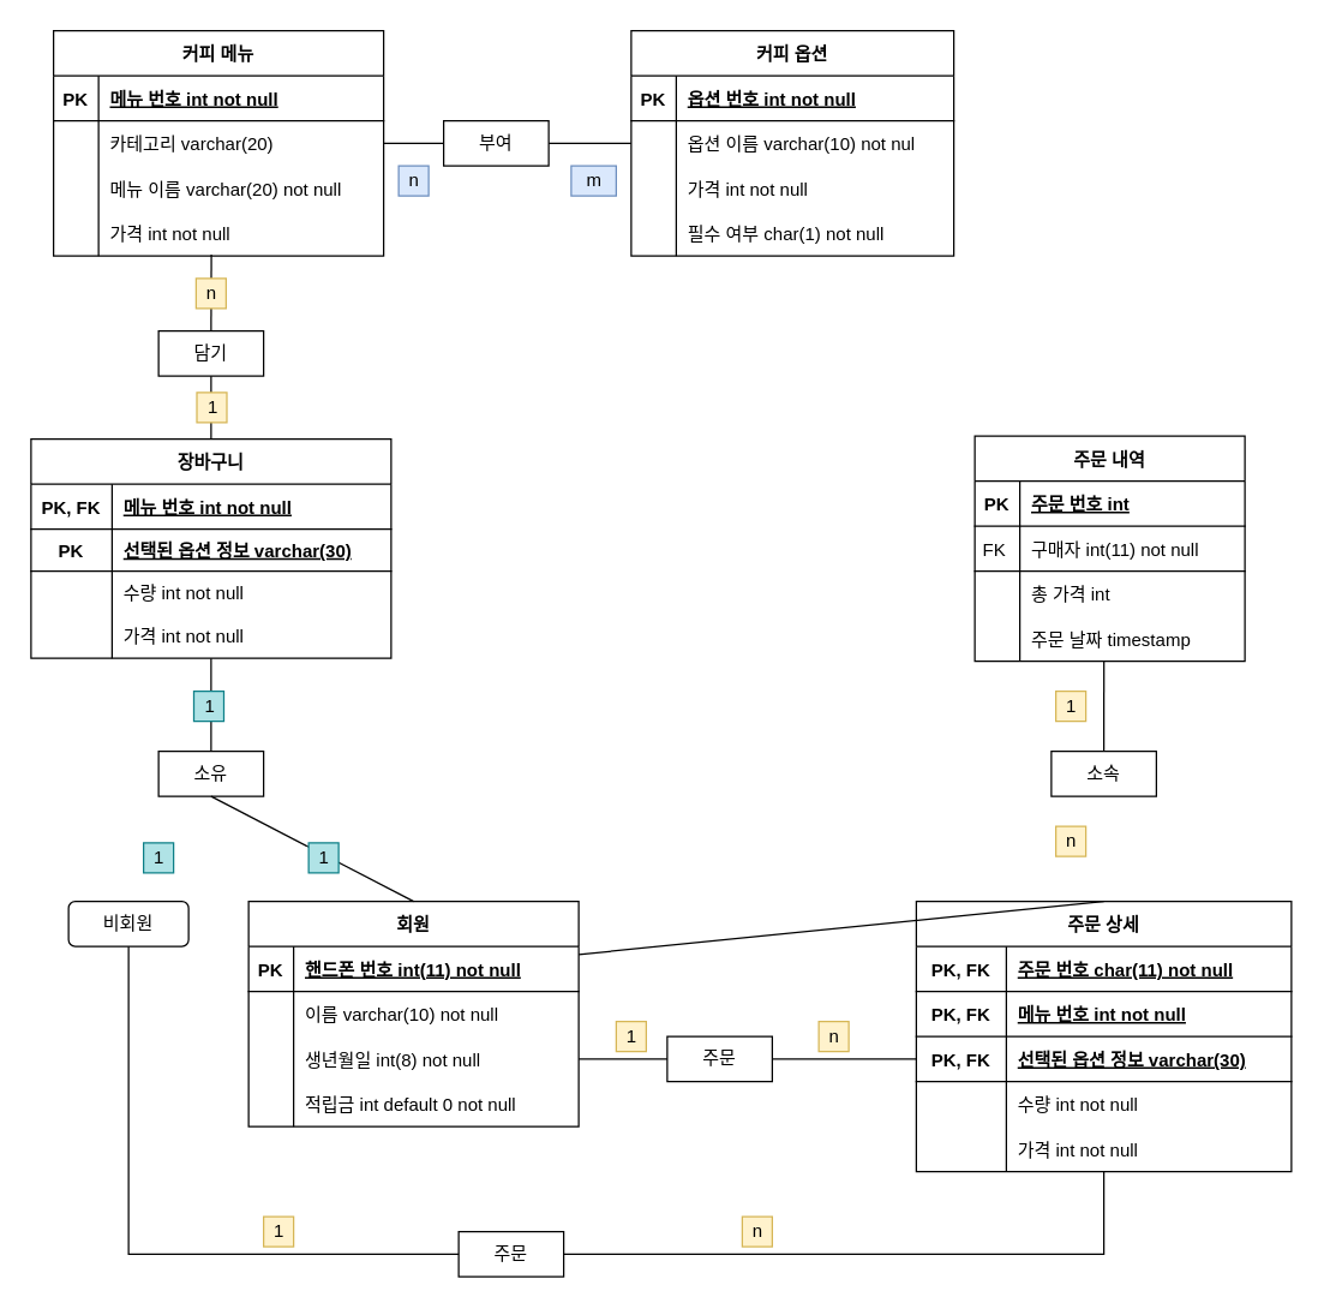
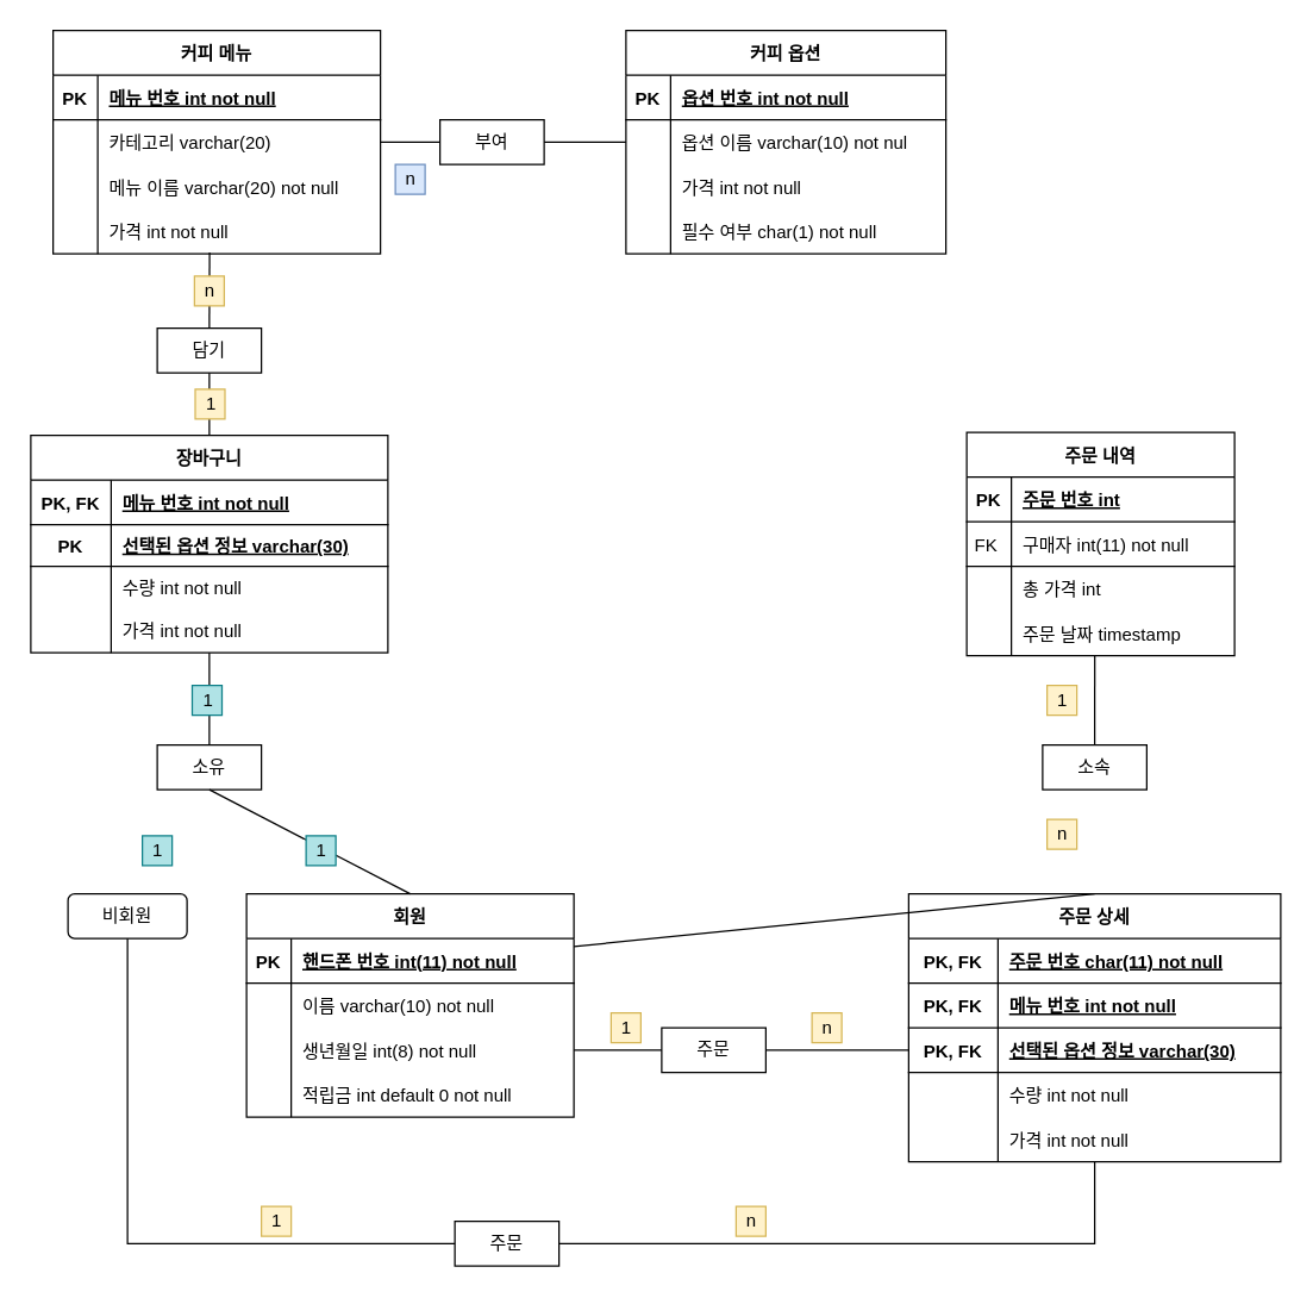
- <mxCell id="100" value="m" style="text;html=1;align=center;verticalAlign=middle;resizable=0;points=[];autosize=1;strokeColor=#6c8ebf;fillColor=#dae8fc;" parent="1" vertex="1"><mxGeometry x="380" y="110" width="30" height="20" as="geometry" /></mxCell>
